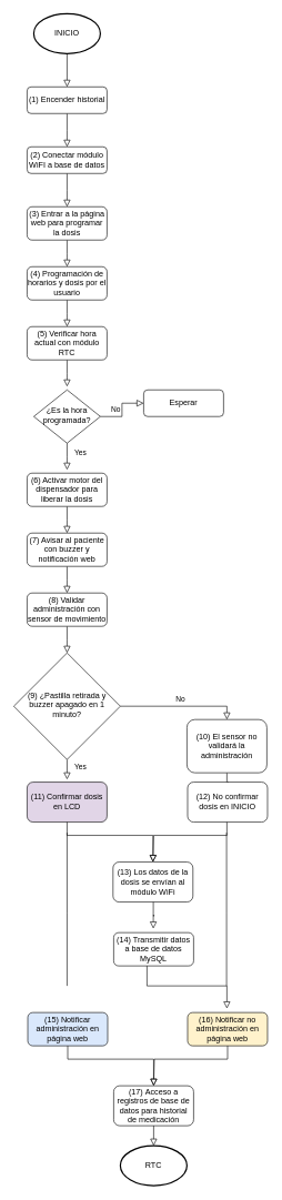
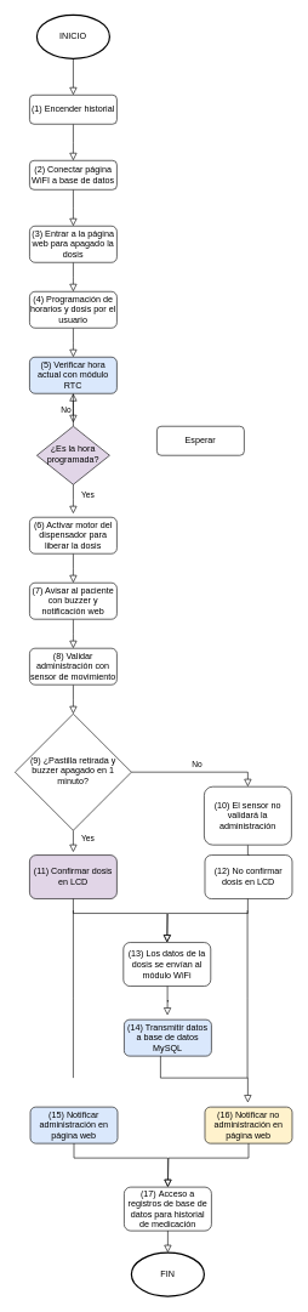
- <mxCell id="10" value="(2) Conectar módulo WiFI a base de datos" style="rounded=1;whiteSpace=wrap;html=1;fontSize=12;glass=0;strokeWidth=1;shadow=0;" vertex="1" parent="1"><mxGeometry x="40" y="220" width="120" height="40" as="geometry" /></mxCell>
+ <mxCell id="10" value="(2) Conectar página WiFI a base de datos" style="rounded=1;whiteSpace=wrap;html=1;fontSize=12;glass=0;strokeWidth=1;shadow=0;" vertex="1" parent="1"><mxGeometry x="40" y="220" width="120" height="40" as="geometry" /></mxCell>
- <mxCell id="12" value="(3)&amp;nbsp;Entrar a la página web para programar la dosis" style="rounded=1;whiteSpace=wrap;html=1;fontSize=12;glass=0;strokeWidth=1;shadow=0;" vertex="1" parent="1"><mxGeometry x="40" y="310" width="120" height="50" as="geometry" /></mxCell>
+ <mxCell id="12" value="(3)&amp;nbsp;Entrar a la página web para apagado la dosis" style="rounded=1;whiteSpace=wrap;html=1;fontSize=12;glass=0;strokeWidth=1;shadow=0;" vertex="1" parent="1"><mxGeometry x="40" y="310" width="120" height="50" as="geometry" /></mxCell>
- <mxCell id="16" value="(5) Verificar hora actual con módulo RTC" style="rounded=1;whiteSpace=wrap;html=1;fontSize=12;glass=0;strokeWidth=1;shadow=0;" vertex="1" parent="1"><mxGeometry x="40" y="490" width="120" height="50" as="geometry" /></mxCell>
+ <mxCell id="16" value="(5) Verificar hora actual con módulo RTC" style="rounded=1;whiteSpace=wrap;html=1;fontSize=12;glass=0;strokeWidth=1;shadow=0;fillColor=#dae8fc;" vertex="1" parent="1"><mxGeometry x="40" y="490" width="120" height="50" as="geometry" /></mxCell>
- <mxCell id="3" value="No" style="edgeStyle=orthogonalEdgeStyle;rounded=0;html=1;jettySize=auto;orthogonalLoop=1;fontSize=11;endArrow=block;endFill=0;endSize=8;strokeWidth=1;shadow=0;labelBackgroundColor=none;" parent="1" source="4" target="5" edge="1"><mxGeometry y="10" relative="1" as="geometry"><mxPoint as="offset" /></mxGeometry></mxCell>
+ <mxCell id="3" value="No" style="edgeStyle=orthogonalEdgeStyle;rounded=0;html=1;jettySize=auto;orthogonalLoop=1;fontSize=11;endArrow=block;endFill=0;endSize=8;strokeWidth=1;shadow=0;labelBackgroundColor=none;" parent="1" source="4" target="16" edge="1"><mxGeometry y="10" relative="1" as="geometry"><mxPoint as="offset" /></mxGeometry></mxCell>
- <mxCell id="4" value="¿Es la hora programada?" style="rhombus;whiteSpace=wrap;html=1;shadow=0;fontFamily=Helvetica;fontSize=12;align=center;strokeWidth=1;spacing=6;spacingTop=-4;" parent="1" vertex="1"><mxGeometry x="50" y="585" width="100" height="80" as="geometry" /></mxCell>
+ <mxCell id="4" value="¿Es la hora programada?" style="rhombus;whiteSpace=wrap;html=1;shadow=0;fontFamily=Helvetica;fontSize=12;align=center;strokeWidth=1;spacing=6;spacingTop=-4;fillColor=#e1d5e7;" parent="1" vertex="1"><mxGeometry x="50" y="585" width="100" height="80" as="geometry" /></mxCell>
- <mxCell id="37" value="(12) No confirmar dosis en INICIO" style="rounded=1;whiteSpace=wrap;html=1;fontSize=12;glass=0;strokeWidth=1;shadow=0;" vertex="1" parent="1"><mxGeometry x="281" y="1174" width="120" height="60" as="geometry" /></mxCell>
+ <mxCell id="37" value="(12) No confirmar dosis en LCD" style="rounded=1;whiteSpace=wrap;html=1;fontSize=12;glass=0;strokeWidth=1;shadow=0;" vertex="1" parent="1"><mxGeometry x="281" y="1174" width="120" height="60" as="geometry" /></mxCell>
- <mxCell id="41" value="(14)&amp;nbsp;Transmitir datos a base de datos MySQL" style="rounded=1;whiteSpace=wrap;html=1;fontSize=12;glass=0;strokeWidth=1;shadow=0;" vertex="1" parent="1"><mxGeometry x="170" y="1400" width="120" height="50" as="geometry" /></mxCell>
+ <mxCell id="41" value="(14)&amp;nbsp;Transmitir datos a base de datos MySQL" style="rounded=1;whiteSpace=wrap;html=1;fontSize=12;glass=0;strokeWidth=1;shadow=0;fillColor=#dae8fc;" vertex="1" parent="1"><mxGeometry x="170" y="1400" width="120" height="50" as="geometry" /></mxCell>
- <mxCell id="36" value="RTC" style="strokeWidth=2;html=1;shape=mxgraph.flowchart.start_1;whiteSpace=wrap;" vertex="1" parent="1"><mxGeometry x="180" y="1720" width="100" height="60" as="geometry" /></mxCell>
+ <mxCell id="36" value="FIN" style="strokeWidth=2;html=1;shape=mxgraph.flowchart.start_1;whiteSpace=wrap;" vertex="1" parent="1"><mxGeometry x="180" y="1720" width="100" height="60" as="geometry" /></mxCell>
